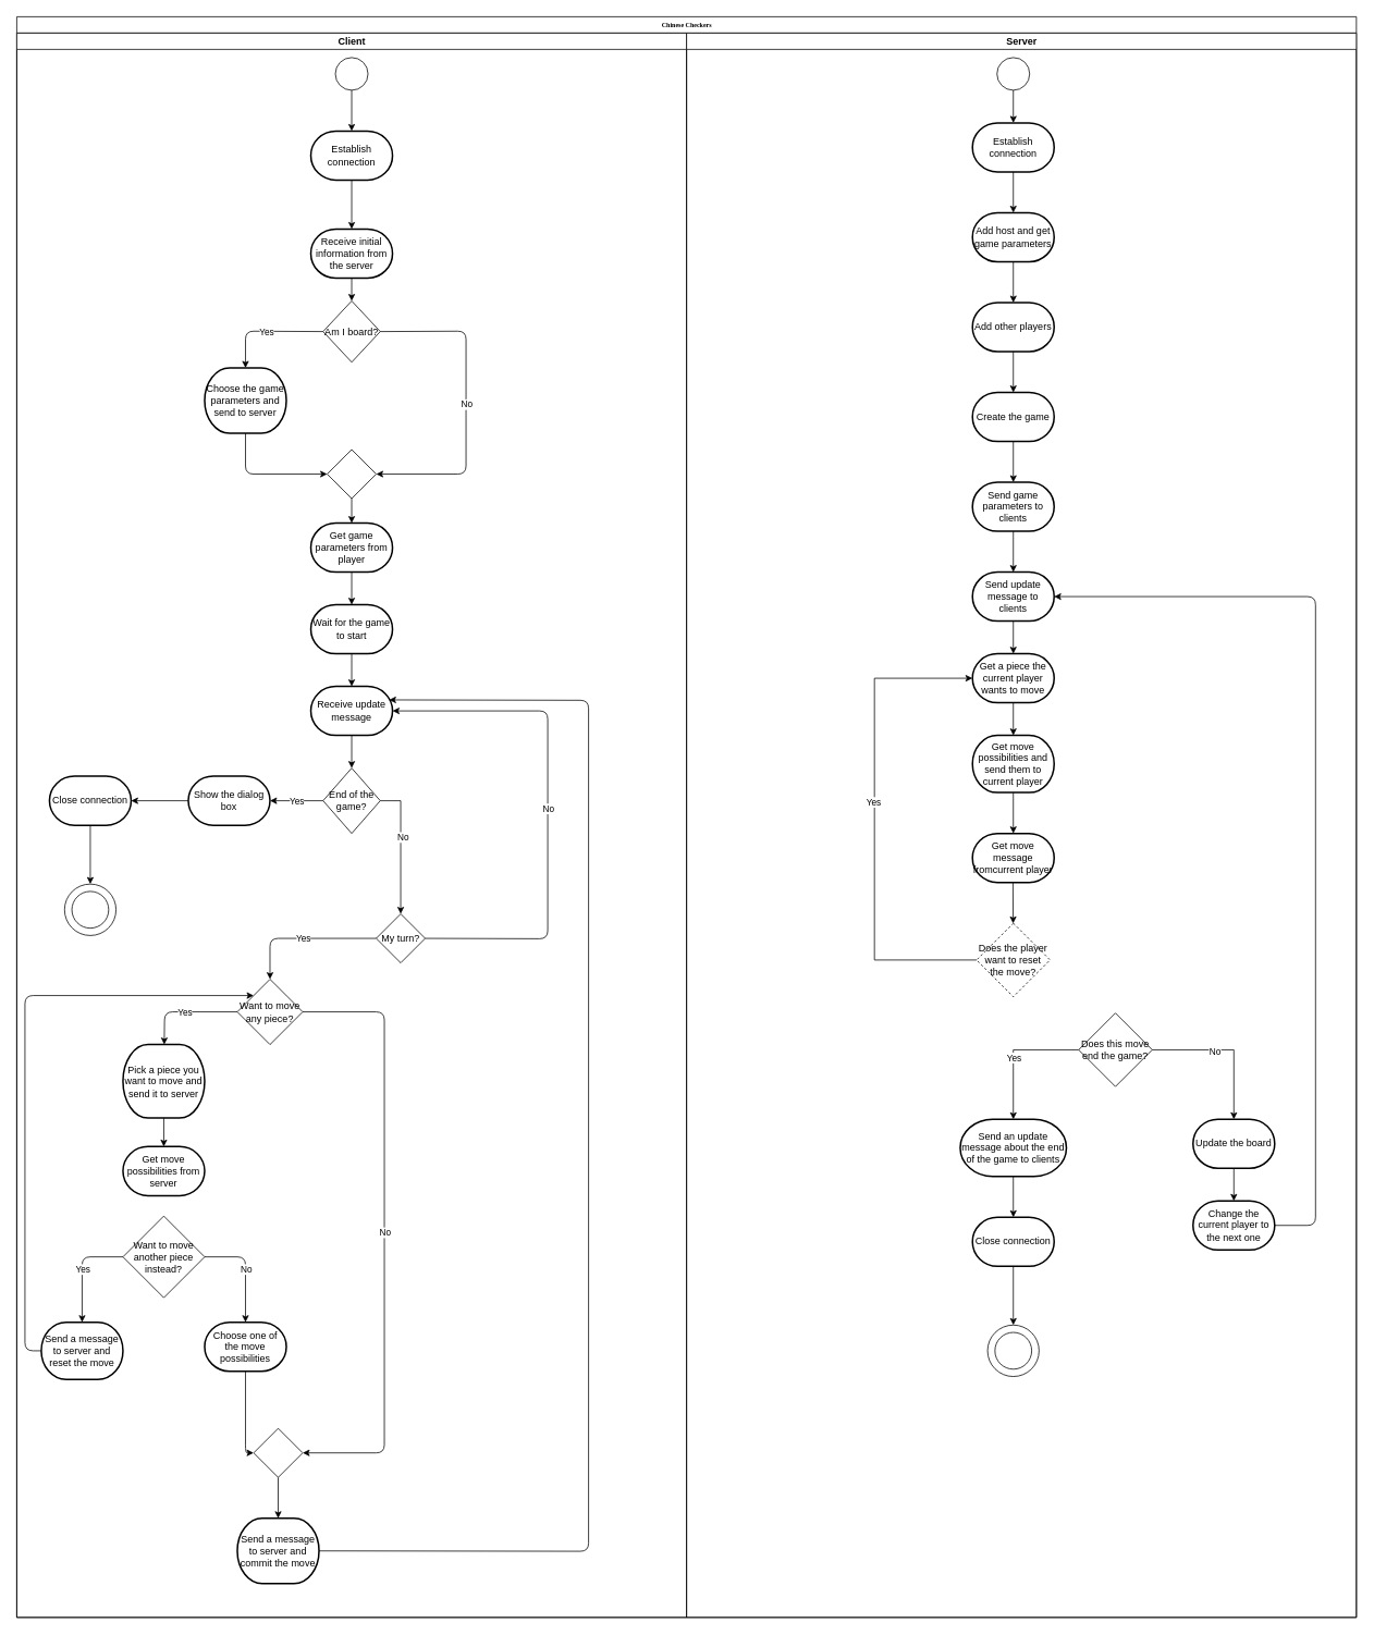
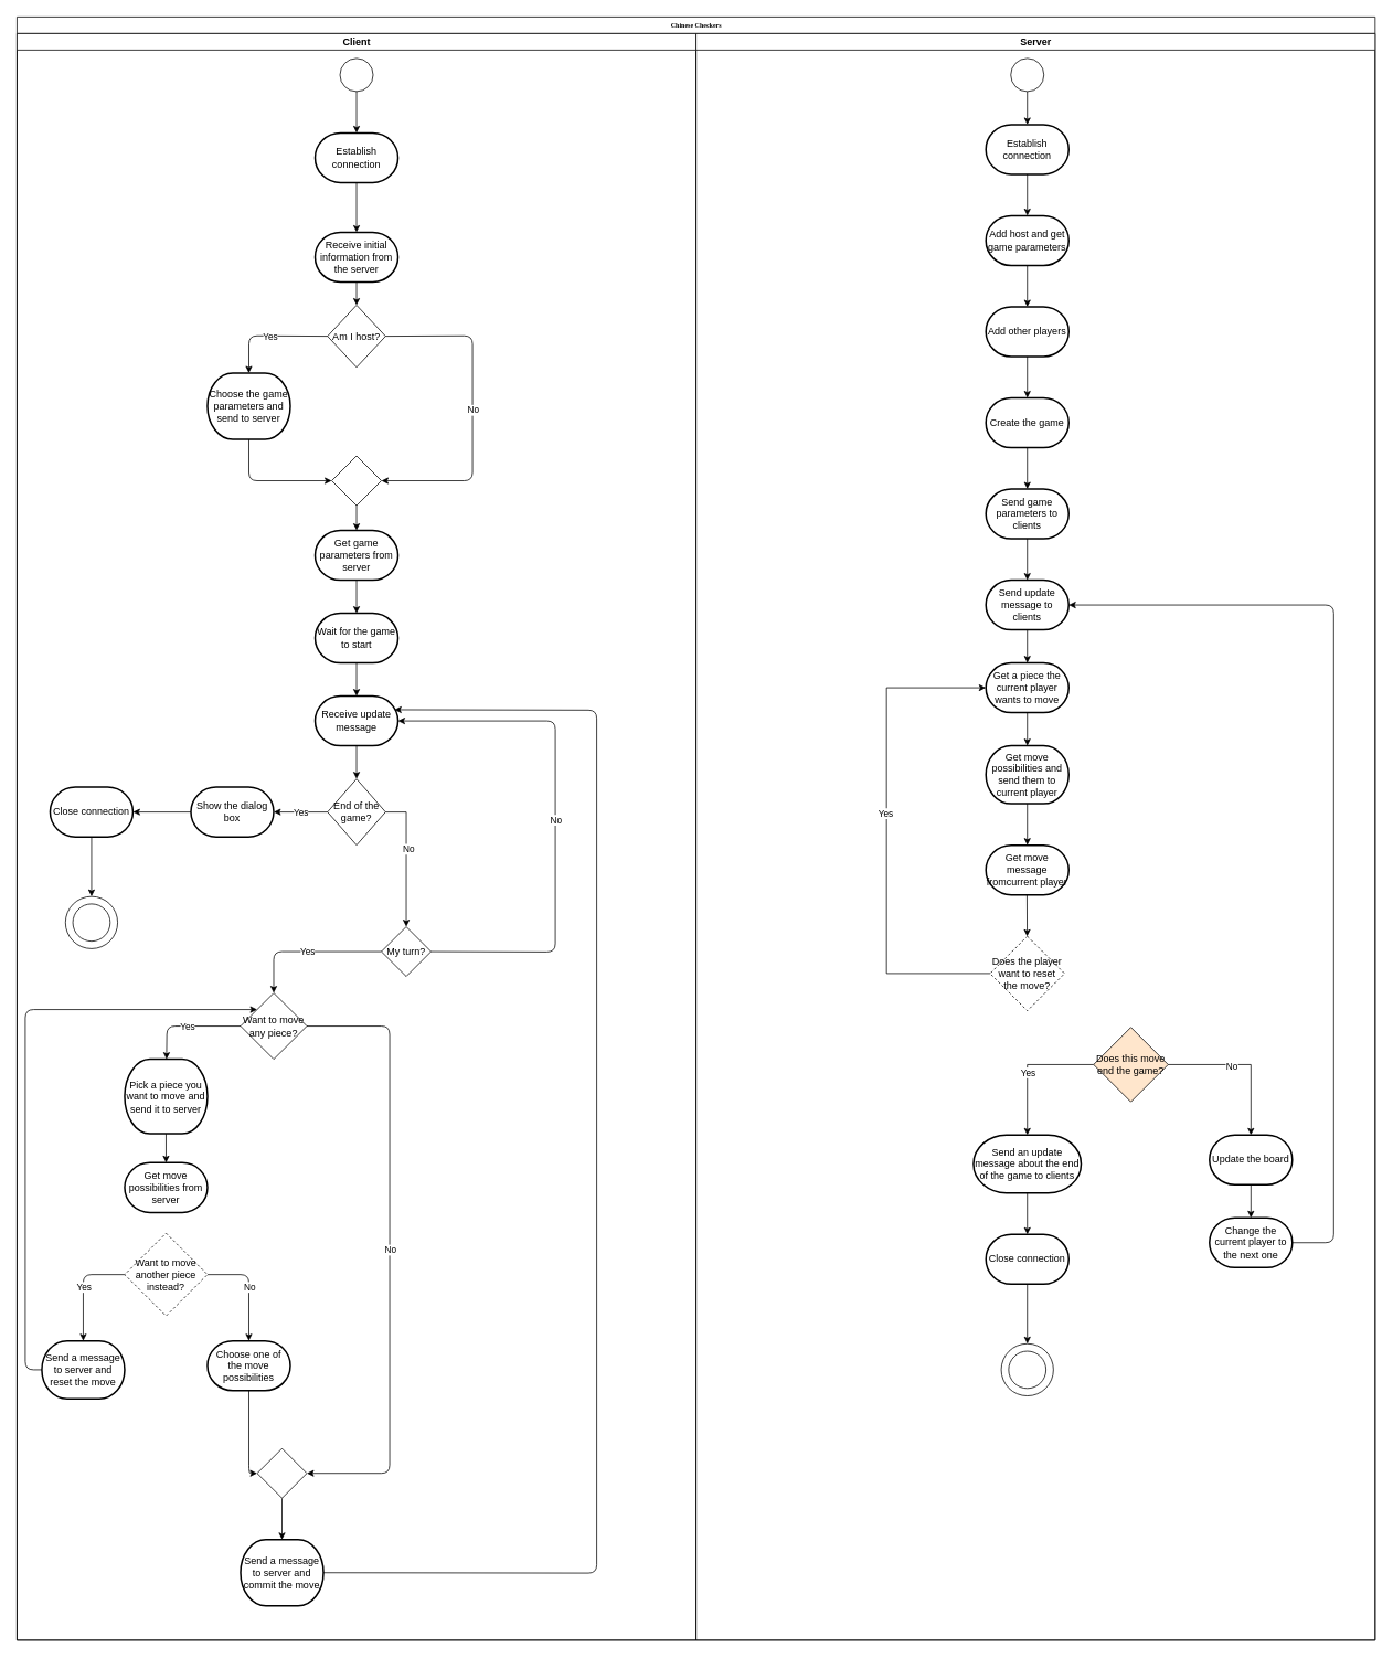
- <mxCell id="8" value="Am I board?" style="rhombus;whiteSpace=wrap;html=1;" parent="3" vertex="1"><mxGeometry x="375" y="328" width="70" height="75" as="geometry" /></mxCell>
+ <mxCell id="8" value="Am I host?" style="rhombus;whiteSpace=wrap;html=1;" parent="3" vertex="1"><mxGeometry x="375" y="328" width="70" height="75" as="geometry" /></mxCell>
- <mxCell id="11" value="Get game parameters from player" style="strokeWidth=2;html=1;shape=mxgraph.flowchart.terminator;whiteSpace=wrap;" parent="3" vertex="1"><mxGeometry x="360" y="600" width="100" height="60" as="geometry" /></mxCell>
+ <mxCell id="11" value="Get game parameters from server" style="strokeWidth=2;html=1;shape=mxgraph.flowchart.terminator;whiteSpace=wrap;" parent="3" vertex="1"><mxGeometry x="360" y="600" width="100" height="60" as="geometry" /></mxCell>
- <mxCell id="88" value="Does this move end the game?" style="rhombus;whiteSpace=wrap;html=1;" vertex="1" parent="60"><mxGeometry x="480" y="1200" width="90" height="90" as="geometry" /></mxCell>
+ <mxCell id="88" value="Does this move end the game?" style="rhombus;whiteSpace=wrap;html=1;fillColor=#ffe6cc;" vertex="1" parent="60"><mxGeometry x="480" y="1200" width="90" height="90" as="geometry" /></mxCell>
- <mxCell id="36" value="Want to move another piece instead?" style="rhombus;whiteSpace=wrap;html=1;" parent="3" vertex="1"><mxGeometry x="130" y="1448.52" width="100" height="100" as="geometry" /></mxCell>
+ <mxCell id="36" value="Want to move another piece instead?" style="rhombus;whiteSpace=wrap;html=1;dashed=1;" parent="3" vertex="1"><mxGeometry x="130" y="1448.52" width="100" height="100" as="geometry" /></mxCell>
